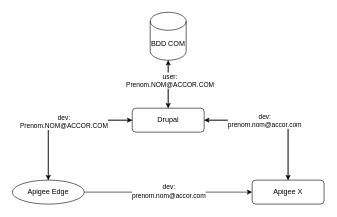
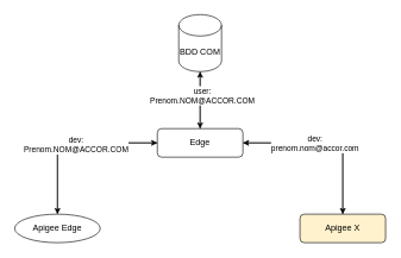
- <mxCell id="4" value="Drupal" style="rounded=1;whiteSpace=wrap;html=1;" vertex="1" parent="1"><mxGeometry x="220" y="180" width="120" height="40" as="geometry" /></mxCell>
+ <mxCell id="4" value="Edge" style="rounded=1;whiteSpace=wrap;html=1;" vertex="1" parent="1"><mxGeometry x="220" y="180" width="120" height="40" as="geometry" /></mxCell>
- <mxCell id="7" style="edgeStyle=orthogonalEdgeStyle;rounded=0;orthogonalLoop=1;jettySize=auto;html=1;" edge="1" parent="1" source="9" target="12"><mxGeometry relative="1" as="geometry" /></mxCell>
- <mxCell id="8" value="dev:&lt;br&gt;prenom.nom@accor.com" style="edgeLabel;html=1;align=center;verticalAlign=middle;resizable=0;points=[];" vertex="1" connectable="0" parent="7"><mxGeometry x="-0.2" y="2" relative="1" as="geometry"><mxPoint x="28" as="offset" /></mxGeometry></mxCell>
- <mxCell id="12" value="Apigee X" style="rounded=1;whiteSpace=wrap;html=1;" vertex="1" parent="1"><mxGeometry x="420" y="300" width="120" height="40" as="geometry" /></mxCell>
+ <mxCell id="12" value="Apigee X" style="rounded=1;whiteSpace=wrap;html=1;fillColor=#fff2cc;" vertex="1" parent="1"><mxGeometry x="420" y="300" width="120" height="40" as="geometry" /></mxCell>
